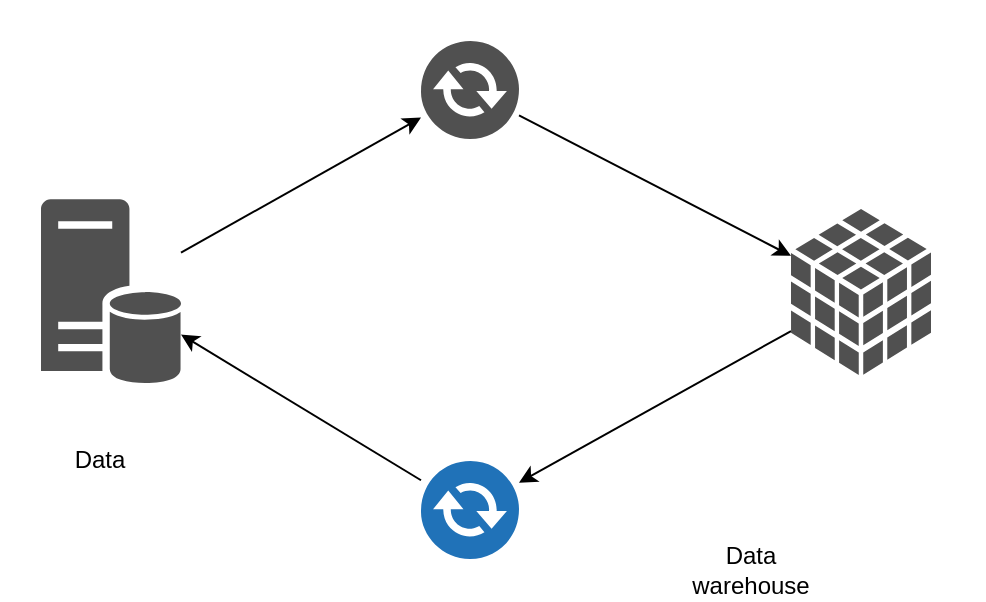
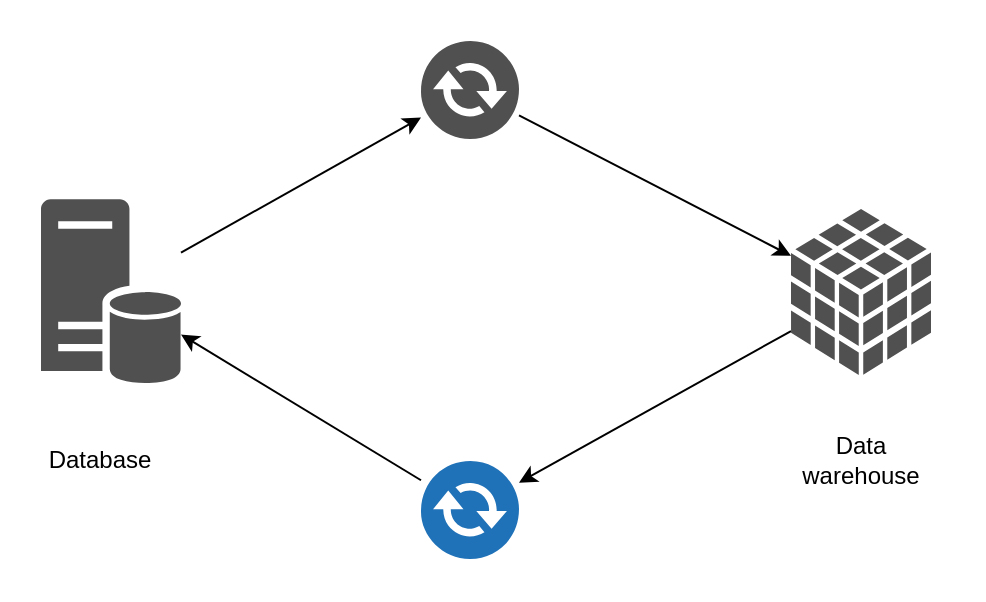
- <mxCell id="2" value="Data" style="text;html=1;strokeColor=none;fillColor=none;align=center;verticalAlign=middle;whiteSpace=wrap;rounded=0;" parent="1" vertex="1"><mxGeometry x="20" y="220" width="60" height="20" as="geometry" /></mxCell>
+ <mxCell id="2" value="Database" style="text;html=1;strokeColor=none;fillColor=none;align=center;verticalAlign=middle;whiteSpace=wrap;rounded=0;" parent="1" vertex="1"><mxGeometry x="20" y="220" width="60" height="20" as="geometry" /></mxCell>
- <mxCell id="3" value="Data warehouse" style="text;html=1;strokeColor=none;fillColor=none;align=center;verticalAlign=middle;whiteSpace=wrap;rounded=0;" parent="1" vertex="1"><mxGeometry x="335" y="275" width="81" height="20" as="geometry" /></mxCell>
+ <mxCell id="3" value="Data warehouse" style="text;html=1;strokeColor=none;fillColor=none;align=center;verticalAlign=middle;whiteSpace=wrap;rounded=0;" parent="1" vertex="1"><mxGeometry x="390" y="220" width="81" height="20" as="geometry" /></mxCell>
